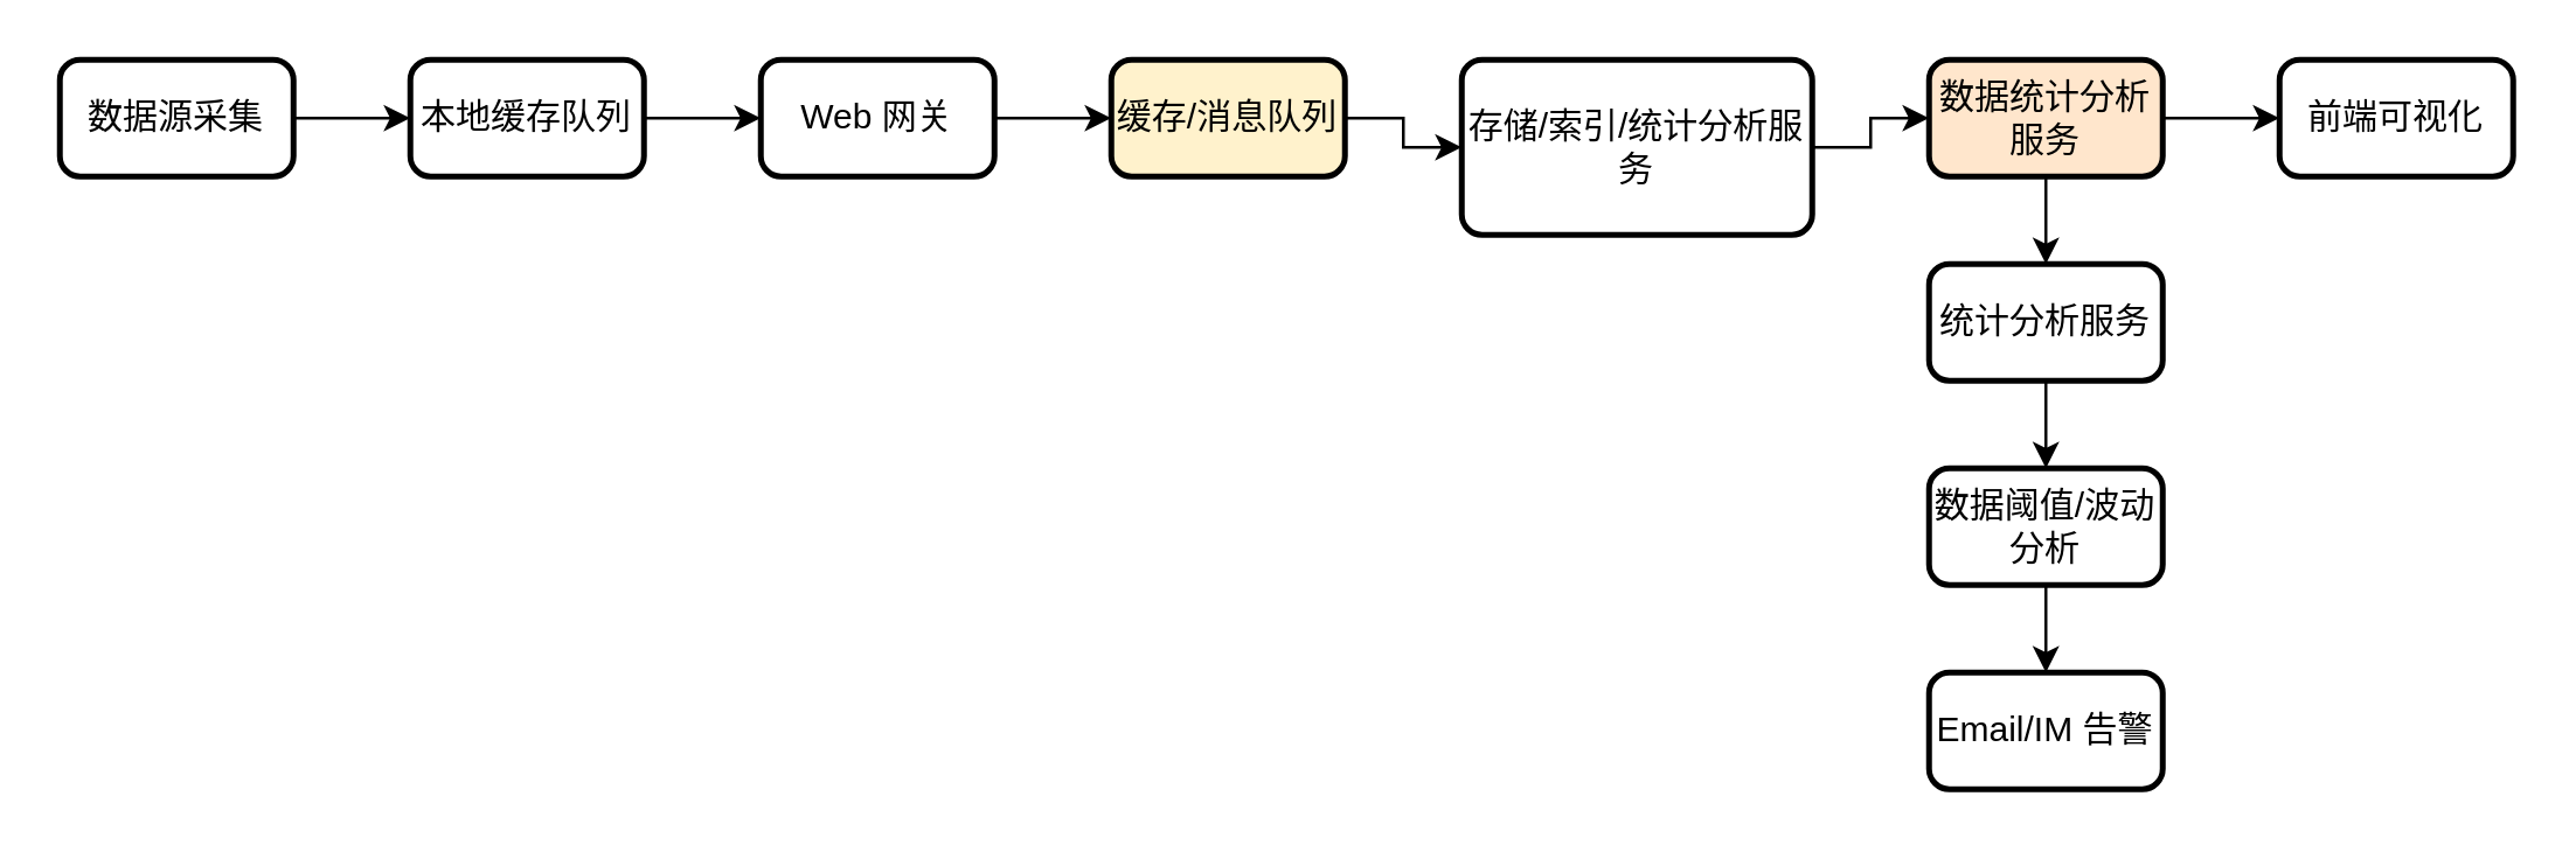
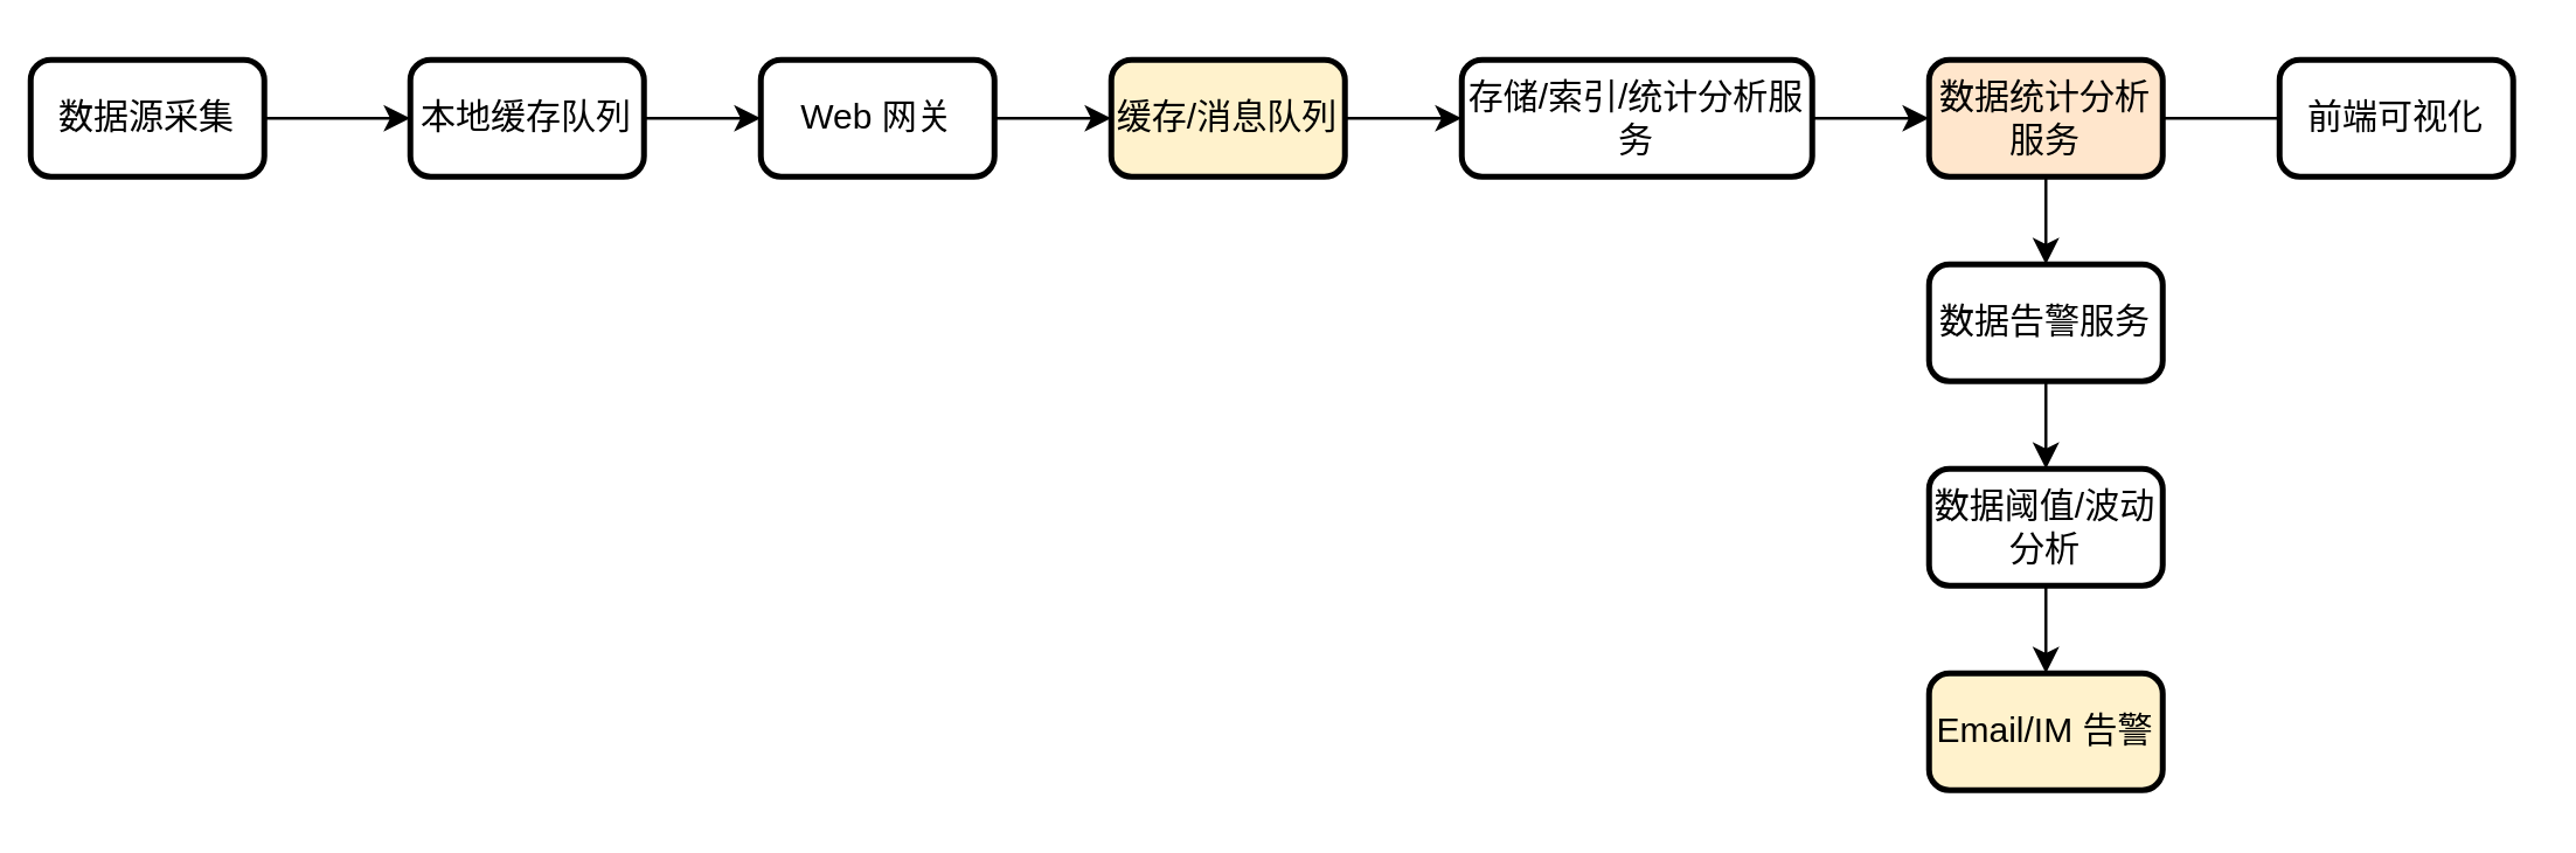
- <mxCell id="3" value="数据源采集" style="rounded=1;whiteSpace=wrap;html=1;absoluteArcSize=1;arcSize=14;strokeWidth=2;" parent="1" vertex="1"><mxGeometry x="20" y="20" width="80" height="40" as="geometry" /></mxCell>
+ <mxCell id="3" value="数据源采集" style="rounded=1;whiteSpace=wrap;html=1;absoluteArcSize=1;arcSize=14;strokeWidth=2;" parent="1" vertex="1"><mxGeometry x="10" y="20" width="80" height="40" as="geometry" /></mxCell>
- <mxCell id="13" style="edgeStyle=orthogonalEdgeStyle;rounded=0;orthogonalLoop=1;jettySize=auto;html=1;" parent="1" source="14" target="15" edge="1"><mxGeometry relative="1" as="geometry" /></mxCell>
+ <mxCell id="13" style="edgeStyle=orthogonalEdgeStyle;rounded=0;orthogonalLoop=1;jettySize=auto;html=1;endArrow=none;" parent="1" source="14" target="15" edge="1"><mxGeometry relative="1" as="geometry" /></mxCell>
- <mxCell id="12" value="存储/索引/统计分析服务" style="rounded=1;whiteSpace=wrap;html=1;absoluteArcSize=1;arcSize=14;strokeWidth=2;" parent="1" vertex="1"><mxGeometry x="500" y="20" width="120" height="60" as="geometry" /></mxCell>
+ <mxCell id="12" value="存储/索引/统计分析服务" style="rounded=1;whiteSpace=wrap;html=1;absoluteArcSize=1;arcSize=14;strokeWidth=2;" parent="1" vertex="1"><mxGeometry x="500" y="20" width="120" height="40" as="geometry" /></mxCell>
- <mxCell id="20" value="统计分析服务" style="rounded=1;whiteSpace=wrap;html=1;absoluteArcSize=1;arcSize=14;strokeWidth=2;" parent="1" vertex="1"><mxGeometry x="660" y="90" width="80" height="40" as="geometry" /></mxCell>
+ <mxCell id="20" value="数据告警服务" style="rounded=1;whiteSpace=wrap;html=1;absoluteArcSize=1;arcSize=14;strokeWidth=2;" parent="1" vertex="1"><mxGeometry x="660" y="90" width="80" height="40" as="geometry" /></mxCell>
- <mxCell id="18" value="Email/IM 告警" style="rounded=1;whiteSpace=wrap;html=1;absoluteArcSize=1;arcSize=14;strokeWidth=2;" parent="1" vertex="1"><mxGeometry x="660" y="230" width="80" height="40" as="geometry" /></mxCell>
+ <mxCell id="18" value="Email/IM 告警" style="rounded=1;whiteSpace=wrap;html=1;absoluteArcSize=1;arcSize=14;strokeWidth=2;fillColor=#fff2cc;" parent="1" vertex="1"><mxGeometry x="660" y="230" width="80" height="40" as="geometry" /></mxCell>
